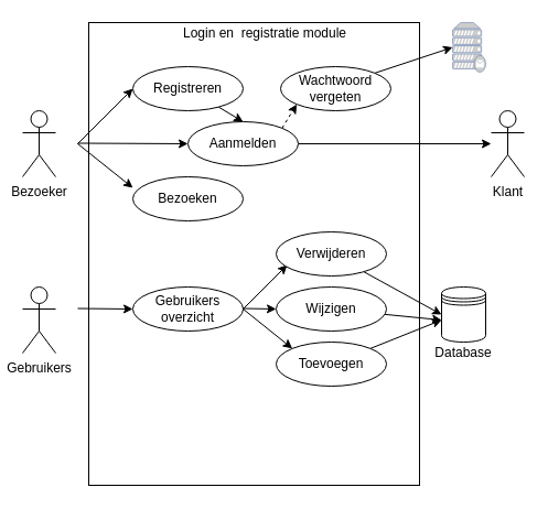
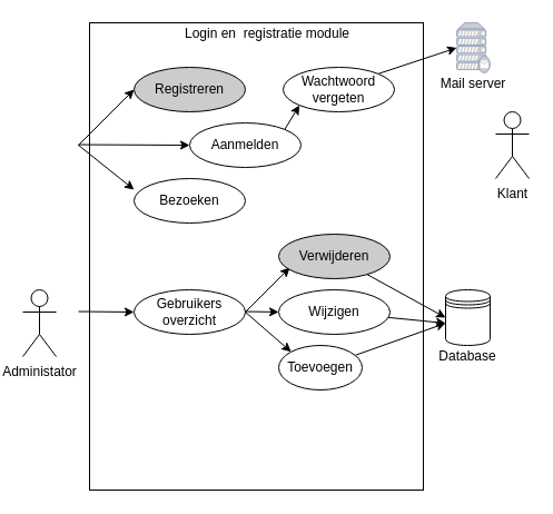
+ <mxCell id="32" value="Mail server" style="text;html=1;strokeColor=none;fillColor=none;align=center;verticalAlign=middle;whiteSpace=wrap;rounded=0;" parent="1" vertex="1"><mxGeometry x="385" y="65" width="80" height="20" as="geometry" /></mxCell>
- <mxCell id="10" value="Registreren" style="ellipse;whiteSpace=wrap;html=1;align=center;" parent="1" vertex="1"><mxGeometry x="120" y="60" width="100" height="40" as="geometry" /></mxCell>
+ <mxCell id="10" value="Registreren" style="ellipse;whiteSpace=wrap;html=1;align=center;fillColor=#cccccc;" parent="1" vertex="1"><mxGeometry x="120" y="60" width="100" height="40" as="geometry" /></mxCell>
- <mxCell id="9" style="rounded=0;orthogonalLoop=1;jettySize=auto;html=1;entryX=0.5;entryY=0;entryDx=0;entryDy=0;" parent="1" source="10" target="8" edge="1"><mxGeometry relative="1" as="geometry"><mxPoint x="340" y="80" as="targetPoint" /></mxGeometry></mxCell>
- <mxCell id="7" style="rounded=0;orthogonalLoop=1;jettySize=auto;html=1;exitX=1;exitY=0;exitDx=0;exitDy=0;entryX=0;entryY=1;entryDx=0;entryDy=0;dashed=1;" parent="1" source="8" target="30" edge="1"><mxGeometry relative="1" as="geometry" /></mxCell>
+ <mxCell id="7" style="rounded=0;orthogonalLoop=1;jettySize=auto;html=1;exitX=1;exitY=0;exitDx=0;exitDy=0;entryX=0;entryY=1;entryDx=0;entryDy=0;" parent="1" source="8" target="30" edge="1"><mxGeometry relative="1" as="geometry" /></mxCell>
- <mxCell id="3" value="Bezoeker" style="shape=umlActor;verticalLabelPosition=bottom;verticalAlign=top;html=1;outlineConnect=0;" parent="1" vertex="1"><mxGeometry x="20" y="100" width="30" height="60" as="geometry" /></mxCell>
- <mxCell id="6" style="edgeStyle=none;rounded=0;orthogonalLoop=1;jettySize=auto;html=1;" parent="1" source="8" target="26" edge="1"><mxGeometry relative="1" as="geometry" /></mxCell>
- <mxCell id="18" value="Verwijderen" style="ellipse;whiteSpace=wrap;html=1;align=center;" parent="1" vertex="1"><mxGeometry x="250" y="210" width="100" height="40" as="geometry" /></mxCell>
+ <mxCell id="18" value="Verwijderen" style="ellipse;whiteSpace=wrap;html=1;align=center;fillColor=#cccccc;" parent="1" vertex="1"><mxGeometry x="250" y="210" width="100" height="40" as="geometry" /></mxCell>
- <mxCell id="24" value="Toevoegen" style="ellipse;whiteSpace=wrap;html=1;align=center;" parent="1" vertex="1"><mxGeometry x="250" y="310" width="100" height="40" as="geometry" /></mxCell>
+ <mxCell id="24" value="Toevoegen" style="ellipse;whiteSpace=wrap;html=1;align=center;" parent="1" vertex="1"><mxGeometry x="250" y="310" width="75" height="40" as="geometry" /></mxCell>
- <mxCell id="14" value="Gebruikers" style="shape=umlActor;verticalLabelPosition=bottom;verticalAlign=top;html=1;outlineConnect=0;" parent="1" vertex="1"><mxGeometry x="20" y="260" width="30" height="60" as="geometry" /></mxCell>
+ <mxCell id="14" value="Administator" style="shape=umlActor;verticalLabelPosition=bottom;verticalAlign=top;html=1;outlineConnect=0;" parent="1" vertex="1"><mxGeometry x="20" y="260" width="30" height="60" as="geometry" /></mxCell>
